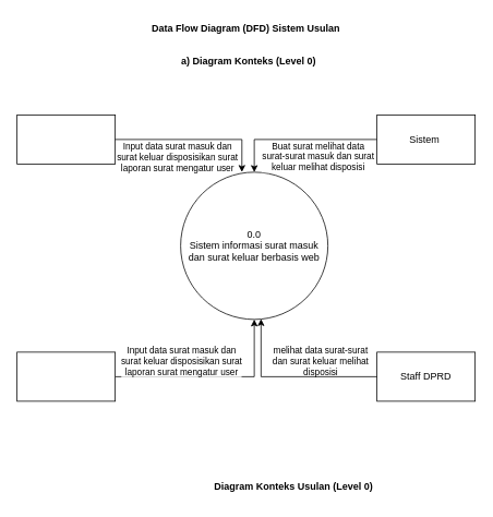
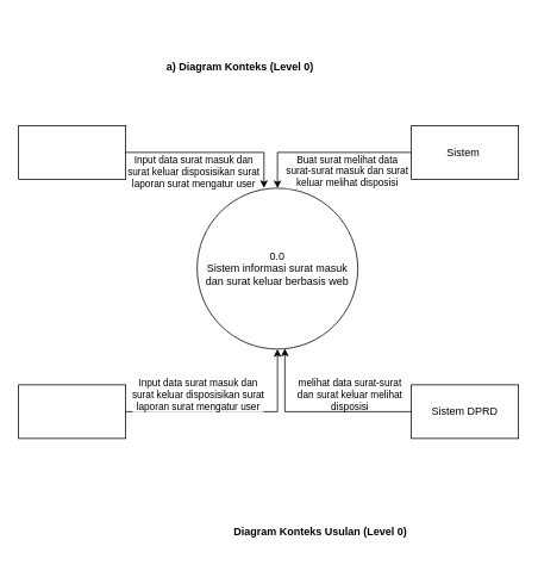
- <mxCell id="2" value="&lt;b&gt;Data Flow Diagram (DFD) Sistem Usulan&lt;/b&gt;" style="text;html=1;align=center;verticalAlign=middle;whiteSpace=wrap;rounded=0;" vertex="1" parent="1"><mxGeometry x="180" y="20" width="240" height="30" as="geometry" /></mxCell>
- <mxCell id="3" value="&lt;b&gt;a) Diagram Konteks (Level 0)&amp;nbsp;&lt;/b&gt;" style="text;html=1;align=center;verticalAlign=middle;whiteSpace=wrap;rounded=0;" vertex="1" parent="1"><mxGeometry x="215" y="60" width="180" height="30" as="geometry" /></mxCell>
+ <mxCell id="3" value="&lt;b&gt;a) Diagram Konteks (Level 0)&amp;nbsp;&lt;/b&gt;" style="text;html=1;align=center;verticalAlign=middle;whiteSpace=wrap;rounded=0;" vertex="1" parent="1"><mxGeometry x="180" y="60" width="180" height="30" as="geometry" /></mxCell>
- <mxCell id="11" value="Staff DPRD" style="rounded=0;whiteSpace=wrap;html=1;" vertex="1" parent="1"><mxGeometry x="460" y="430" width="120" height="60" as="geometry" /></mxCell>
+ <mxCell id="11" value="Sistem DPRD" style="rounded=0;whiteSpace=wrap;html=1;" vertex="1" parent="1"><mxGeometry x="460" y="430" width="120" height="60" as="geometry" /></mxCell>
